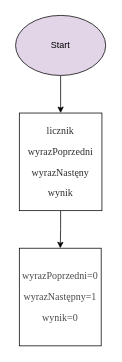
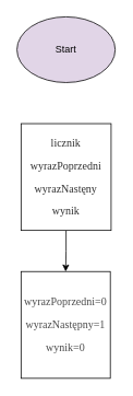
- <mxCell id="2" value="" style="edgeStyle=orthogonalEdgeStyle;rounded=0;orthogonalLoop=1;jettySize=auto;html=1;" edge="1" parent="1" source="3" target="5"><mxGeometry relative="1" as="geometry" /></mxCell>
